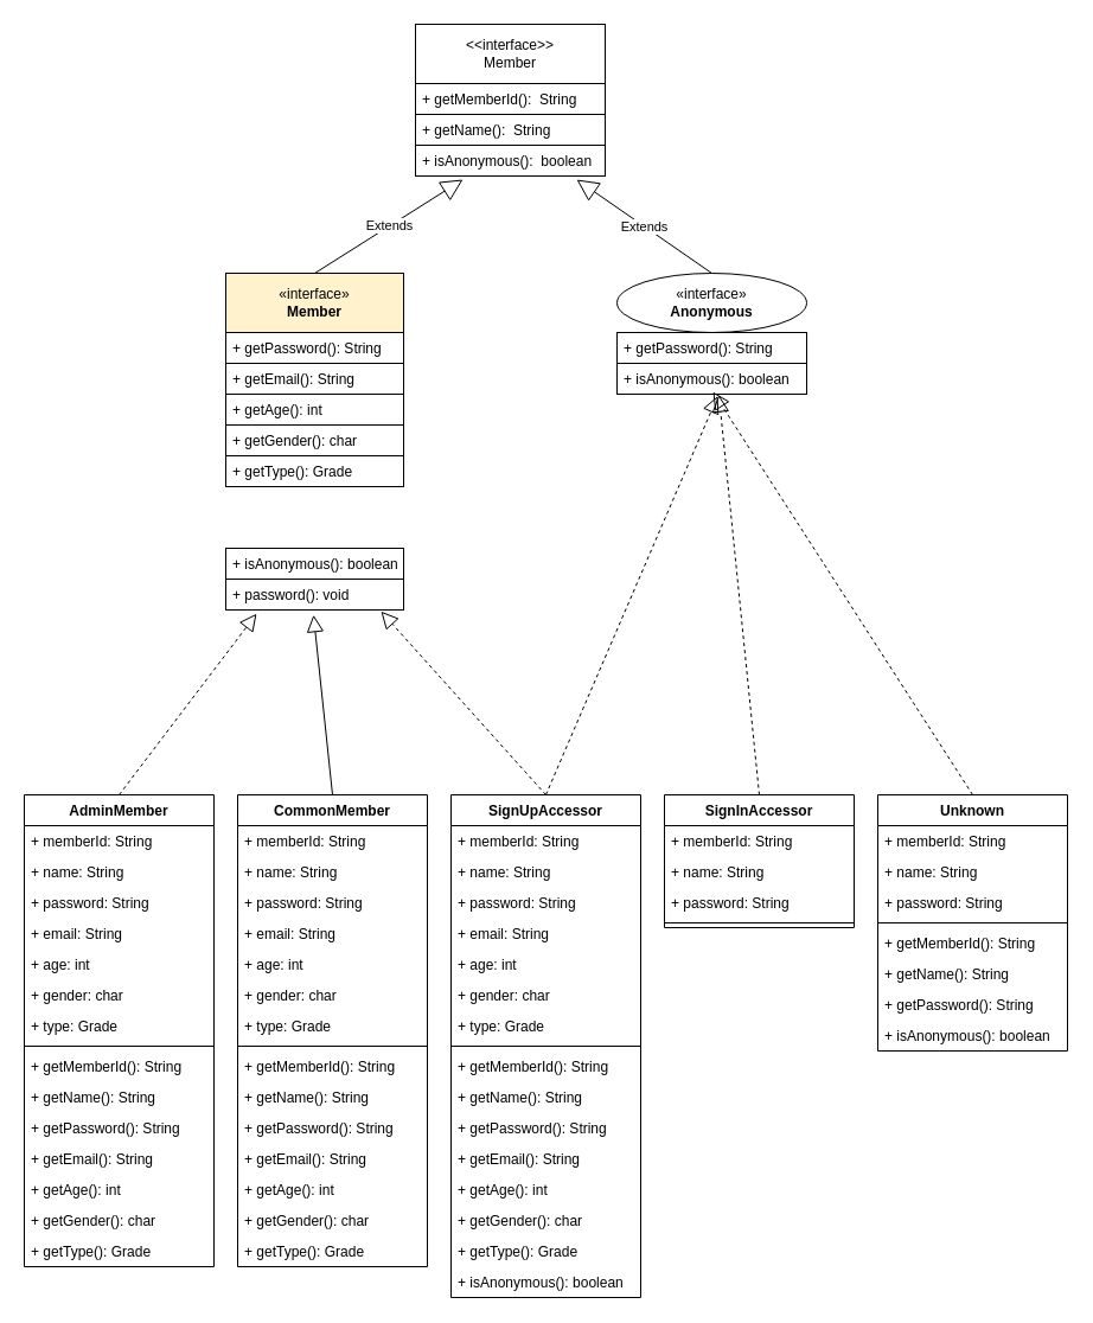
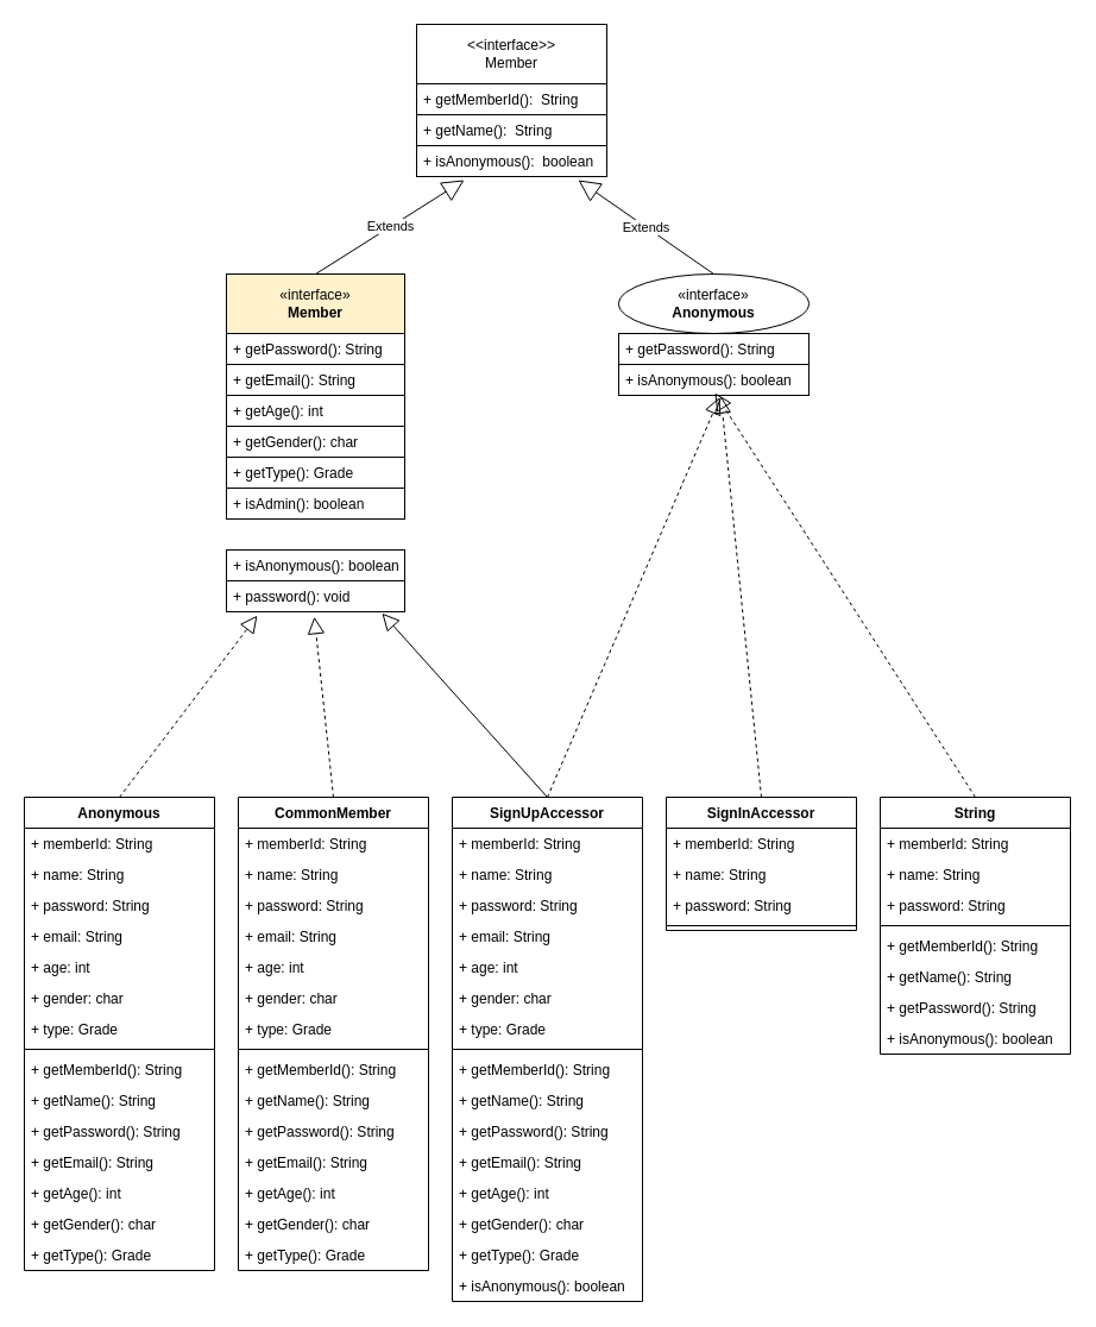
+ <mxCell id="40" value="+ isAdmin(): boolean" style="text;strokeColor=default;fillColor=none;align=left;verticalAlign=top;spacingLeft=4;spacingRight=4;overflow=hidden;rotatable=0;points=[[0,0.5],[1,0.5]];portConstraint=eastwest;whiteSpace=wrap;html=1;" vertex="1" parent="31"><mxGeometry y="180" width="150" height="26" as="geometry" /></mxCell>
- <mxCell id="56" value="" style="endArrow=block;dashed=1;endFill=0;endSize=12;html=1;rounded=0;entryX=0.873;entryY=1.048;entryDx=0;entryDy=0;entryPerimeter=0;exitX=0.5;exitY=0;exitDx=0;exitDy=0;" edge="1" parent="1" source="75" target="92"><mxGeometry width="160" relative="1" as="geometry"><mxPoint x="460" y="600" as="sourcePoint" /><mxPoint x="320" y="488" as="targetPoint" /></mxGeometry></mxCell>
+ <mxCell id="56" value="" style="endArrow=block;dashed=0;endFill=0;endSize=12;html=1;rounded=0;entryX=0.873;entryY=1.048;entryDx=0;entryDy=0;entryPerimeter=0;exitX=0.5;exitY=0;exitDx=0;exitDy=0;" edge="1" parent="1" source="75" target="92"><mxGeometry width="160" relative="1" as="geometry"><mxPoint x="460" y="600" as="sourcePoint" /><mxPoint x="320" y="488" as="targetPoint" /></mxGeometry></mxCell>
- <mxCell id="74" value="" style="endArrow=block;dashed=0;endFill=0;endSize=12;html=1;rounded=0;entryX=0.493;entryY=1.163;entryDx=0;entryDy=0;entryPerimeter=0;exitX=0.5;exitY=0;exitDx=0;exitDy=0;" edge="1" parent="1" source="58" target="92"><mxGeometry width="160" relative="1" as="geometry"><mxPoint x="210" y="560" as="sourcePoint" /><mxPoint x="370" y="560" as="targetPoint" /></mxGeometry></mxCell>
+ <mxCell id="74" value="" style="endArrow=block;dashed=1;endFill=0;endSize=12;html=1;rounded=0;entryX=0.493;entryY=1.163;entryDx=0;entryDy=0;entryPerimeter=0;exitX=0.5;exitY=0;exitDx=0;exitDy=0;" edge="1" parent="1" source="58" target="92"><mxGeometry width="160" relative="1" as="geometry"><mxPoint x="210" y="560" as="sourcePoint" /><mxPoint x="370" y="560" as="targetPoint" /></mxGeometry></mxCell>
- <mxCell id="15" value="AdminMember" style="swimlane;fontStyle=1;align=center;verticalAlign=top;childLayout=stackLayout;horizontal=1;startSize=26;horizontalStack=0;resizeParent=1;resizeParentMax=0;resizeLast=0;collapsible=1;marginBottom=0;whiteSpace=wrap;html=1;" vertex="1" parent="1"><mxGeometry x="20" y="670" width="160" height="398" as="geometry" /></mxCell>
+ <mxCell id="15" value="Anonymous" style="swimlane;fontStyle=1;align=center;verticalAlign=top;childLayout=stackLayout;horizontal=1;startSize=26;horizontalStack=0;resizeParent=1;resizeParentMax=0;resizeLast=0;collapsible=1;marginBottom=0;whiteSpace=wrap;html=1;" vertex="1" parent="1"><mxGeometry x="20" y="670" width="160" height="398" as="geometry" /></mxCell>
- <mxCell id="46" value="Unknown" style="swimlane;fontStyle=1;align=center;verticalAlign=top;childLayout=stackLayout;horizontal=1;startSize=26;horizontalStack=0;resizeParent=1;resizeParentMax=0;resizeLast=0;collapsible=1;marginBottom=0;whiteSpace=wrap;html=1;" vertex="1" parent="1"><mxGeometry x="740" y="670" width="160" height="216" as="geometry" /></mxCell>
+ <mxCell id="46" value="String" style="swimlane;fontStyle=1;align=center;verticalAlign=top;childLayout=stackLayout;horizontal=1;startSize=26;horizontalStack=0;resizeParent=1;resizeParentMax=0;resizeLast=0;collapsible=1;marginBottom=0;whiteSpace=wrap;html=1;" vertex="1" parent="1"><mxGeometry x="740" y="670" width="160" height="216" as="geometry" /></mxCell>
